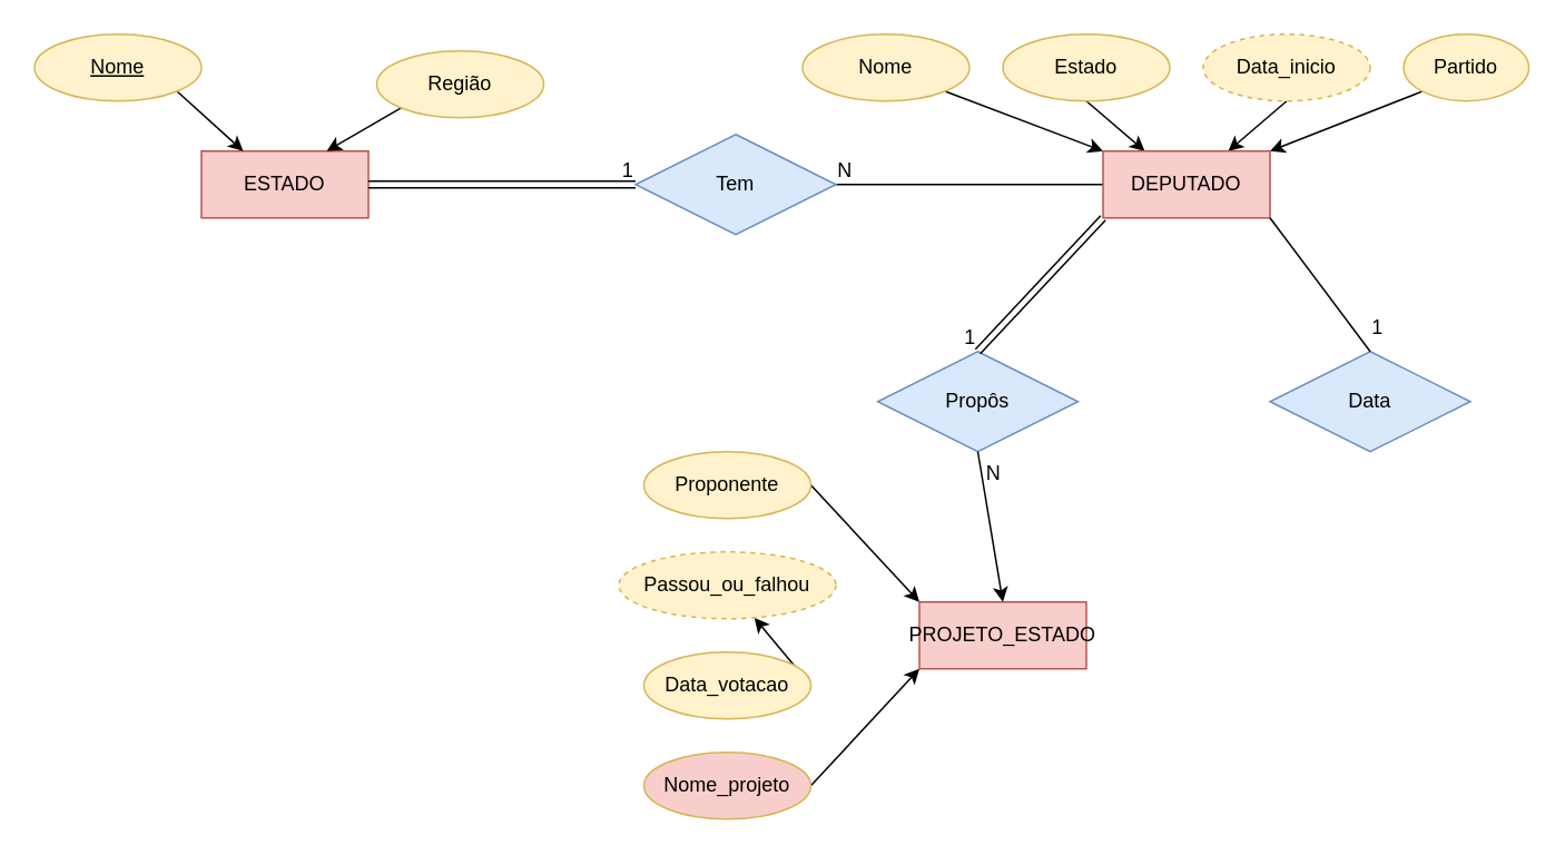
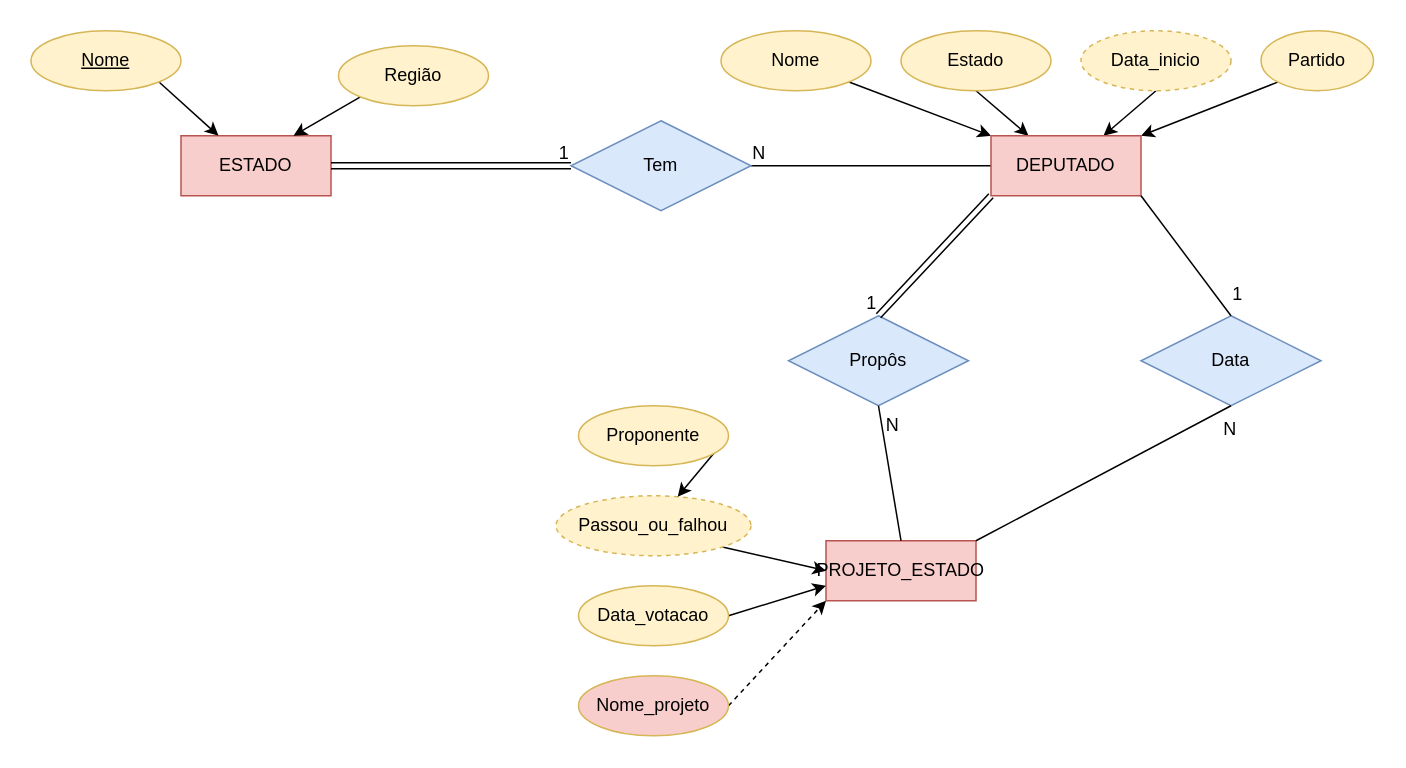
+ <mxCell id="32" value="" style="endArrow=none;html=1;rounded=0;fontFamily=Helvetica;fontSize=12;fontColor=default;exitX=1;exitY=0;exitDx=0;exitDy=0;entryX=0.5;entryY=1;entryDx=0;entryDy=0;" parent="1" source="15" target="26" edge="1"><mxGeometry relative="1" as="geometry"><mxPoint x="630" y="280" as="sourcePoint" /><mxPoint x="790" y="280" as="targetPoint" /></mxGeometry></mxCell>
+ <mxCell id="33" value="N" style="resizable=0;html=1;whiteSpace=wrap;align=right;verticalAlign=bottom;strokeColor=default;fontFamily=Helvetica;fontSize=12;fontColor=default;fillColor=default;" parent="32" connectable="0" vertex="1"><mxGeometry x="1" relative="1" as="geometry"><mxPoint x="5" y="24" as="offset" /></mxGeometry></mxCell>
- <mxCell id="22" style="edgeStyle=none;rounded=0;orthogonalLoop=1;jettySize=auto;html=1;exitX=1;exitY=0.5;exitDx=0;exitDy=0;entryX=0;entryY=0;entryDx=0;entryDy=0;" parent="1" source="23" target="15" edge="1"><mxGeometry relative="1" as="geometry" /></mxCell>
+ <mxCell id="22" style="edgeStyle=none;rounded=0;orthogonalLoop=1;jettySize=auto;html=1;exitX=1;exitY=0.5;exitDx=0;exitDy=0;" parent="1" source="23" target="21" edge="1"><mxGeometry relative="1" as="geometry" /></mxCell>
- <mxCell id="30" value="" style="endArrow=classic;html=1;rounded=0;fontFamily=Helvetica;fontSize=12;fontColor=default;exitX=0.5;exitY=1;exitDx=0;exitDy=0;entryX=0.5;entryY=0;entryDx=0;entryDy=0;" parent="1" source="27" target="15" edge="1"><mxGeometry relative="1" as="geometry"><mxPoint x="610" y="260" as="sourcePoint" /><mxPoint x="770" y="260" as="targetPoint" /></mxGeometry></mxCell>
+ <mxCell id="30" value="" style="endArrow=none;html=1;rounded=0;fontFamily=Helvetica;fontSize=12;fontColor=default;exitX=0.5;exitY=1;exitDx=0;exitDy=0;entryX=0.5;entryY=0;entryDx=0;entryDy=0;" parent="1" source="27" target="15" edge="1"><mxGeometry relative="1" as="geometry"><mxPoint x="610" y="260" as="sourcePoint" /><mxPoint x="770" y="260" as="targetPoint" /></mxGeometry></mxCell>
+ <mxCell id="20" style="edgeStyle=none;rounded=0;orthogonalLoop=1;jettySize=auto;html=1;exitX=1;exitY=1;exitDx=0;exitDy=0;entryX=0;entryY=0.5;entryDx=0;entryDy=0;" parent="1" source="21" target="15" edge="1"><mxGeometry relative="1" as="geometry" /></mxCell>
- <mxCell id="18" style="edgeStyle=none;rounded=0;orthogonalLoop=1;jettySize=auto;html=1;exitX=1;exitY=0.5;exitDx=0;exitDy=0;" parent="1" source="19" target="21" edge="1"><mxGeometry relative="1" as="geometry" /></mxCell>
+ <mxCell id="18" style="edgeStyle=none;rounded=0;orthogonalLoop=1;jettySize=auto;html=1;exitX=1;exitY=0.5;exitDx=0;exitDy=0;entryX=0;entryY=0.75;entryDx=0;entryDy=0;" parent="1" source="19" target="15" edge="1"><mxGeometry relative="1" as="geometry" /></mxCell>
- <mxCell id="16" style="edgeStyle=none;rounded=0;orthogonalLoop=1;jettySize=auto;html=1;exitX=1;exitY=0.5;exitDx=0;exitDy=0;entryX=0;entryY=1;entryDx=0;entryDy=0;" parent="1" source="17" target="15" edge="1"><mxGeometry relative="1" as="geometry" /></mxCell>
+ <mxCell id="16" style="edgeStyle=none;rounded=0;orthogonalLoop=1;jettySize=auto;html=1;exitX=1;exitY=0.5;exitDx=0;exitDy=0;entryX=0;entryY=1;entryDx=0;entryDy=0;dashed=1;" parent="1" source="17" target="15" edge="1"><mxGeometry relative="1" as="geometry" /></mxCell>
